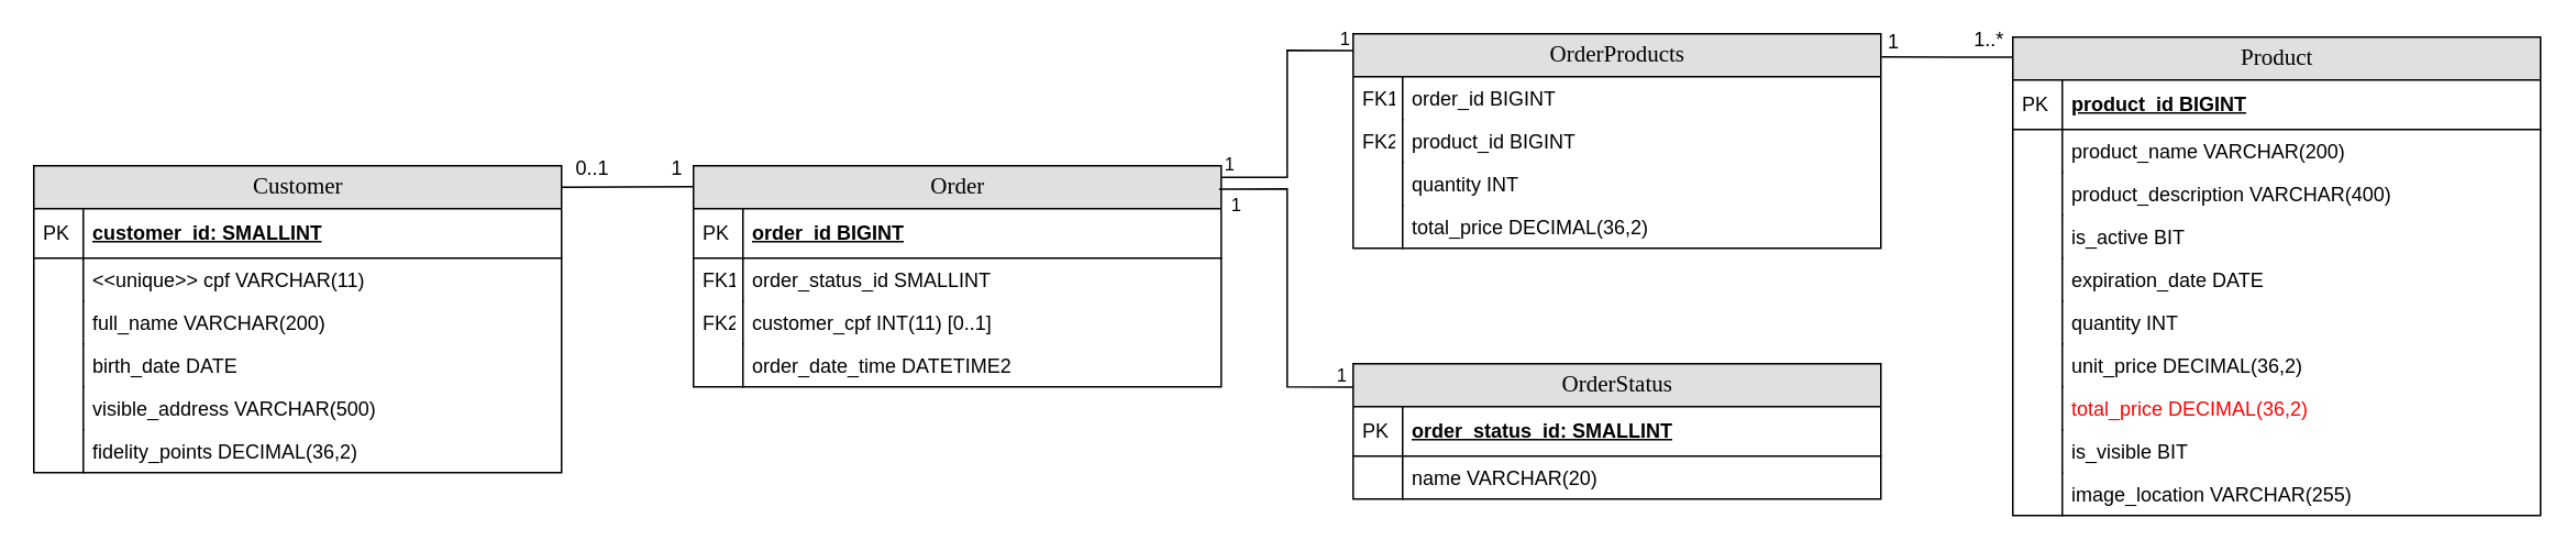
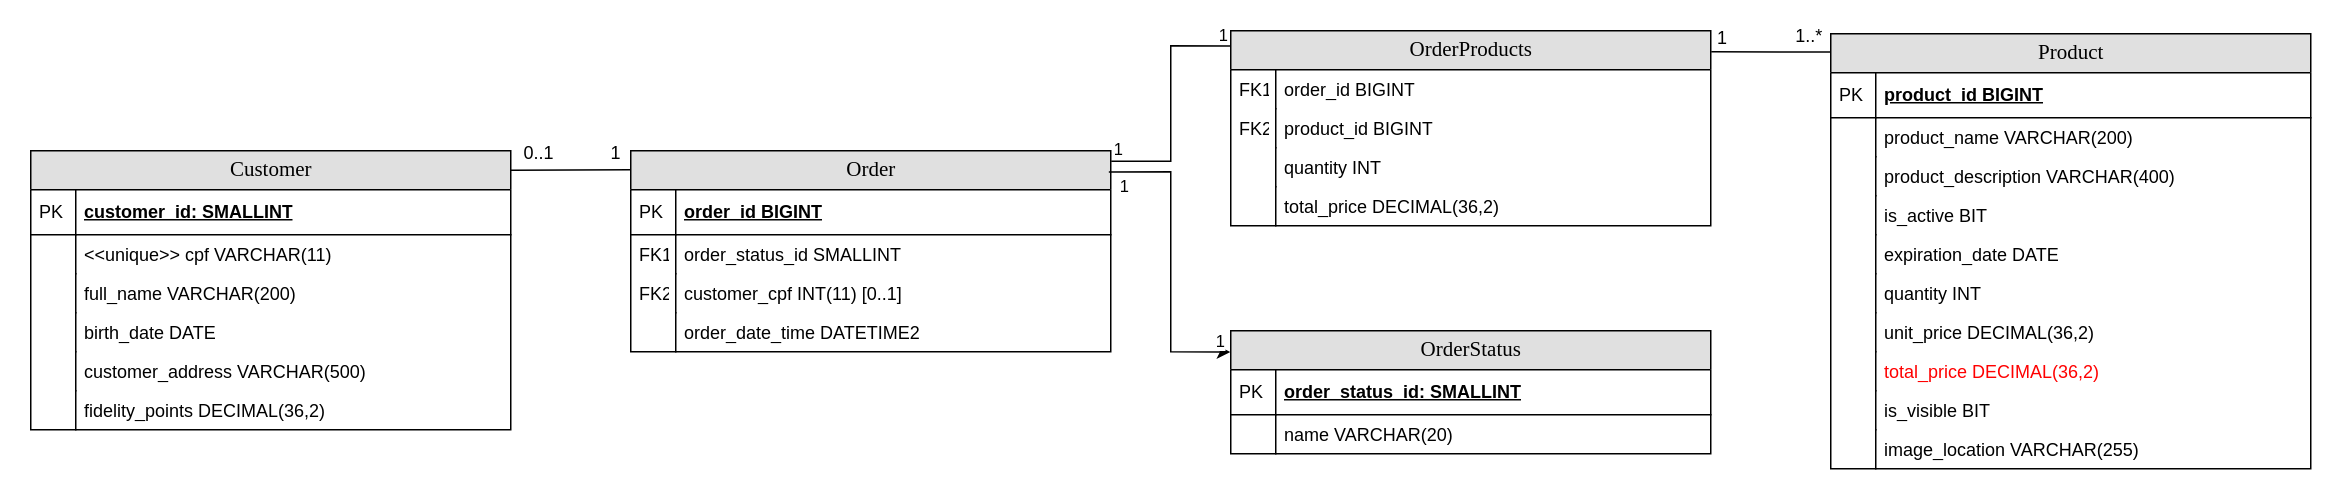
- <mxCell id="65" value="" style="endArrow=none;html=1;rounded=0;fontColor=#FF0000;exitX=0.996;exitY=0.106;exitDx=0;exitDy=0;exitPerimeter=0;entryX=-0.001;entryY=0.173;entryDx=0;entryDy=0;entryPerimeter=0;" parent="1" source="36" target="45" edge="1"><mxGeometry width="50" height="50" relative="1" as="geometry"><mxPoint x="870" y="310" as="sourcePoint" /><mxPoint x="660" y="500" as="targetPoint" /><Array as="points"><mxPoint x="780" y="114" /><mxPoint x="780" y="180" /><mxPoint x="780" y="234" /></Array></mxGeometry></mxCell>
+ <mxCell id="65" value="" style="endArrow=classic;html=1;rounded=0;fontColor=#FF0000;exitX=0.996;exitY=0.106;exitDx=0;exitDy=0;exitPerimeter=0;entryX=-0.001;entryY=0.173;entryDx=0;entryDy=0;entryPerimeter=0;" parent="1" source="36" target="45" edge="1"><mxGeometry width="50" height="50" relative="1" as="geometry"><mxPoint x="870" y="310" as="sourcePoint" /><mxPoint x="660" y="500" as="targetPoint" /><Array as="points"><mxPoint x="780" y="114" /><mxPoint x="780" y="180" /><mxPoint x="780" y="234" /></Array></mxGeometry></mxCell>
- <mxCell id="11" value="visible_address VARCHAR(500)" style="shape=partialRectangle;top=0;left=0;right=0;bottom=0;html=1;align=left;verticalAlign=top;fillColor=none;spacingLeft=34;spacingRight=4;whiteSpace=wrap;overflow=hidden;rotatable=0;points=[[0,0.5],[1,0.5]];portConstraint=eastwest;dropTarget=0;" parent="2" vertex="1"><mxGeometry y="134" width="320" height="26" as="geometry" /></mxCell>
+ <mxCell id="11" value="customer_address VARCHAR(500)" style="shape=partialRectangle;top=0;left=0;right=0;bottom=0;html=1;align=left;verticalAlign=top;fillColor=none;spacingLeft=34;spacingRight=4;whiteSpace=wrap;overflow=hidden;rotatable=0;points=[[0,0.5],[1,0.5]];portConstraint=eastwest;dropTarget=0;" parent="2" vertex="1"><mxGeometry y="134" width="320" height="26" as="geometry" /></mxCell>
